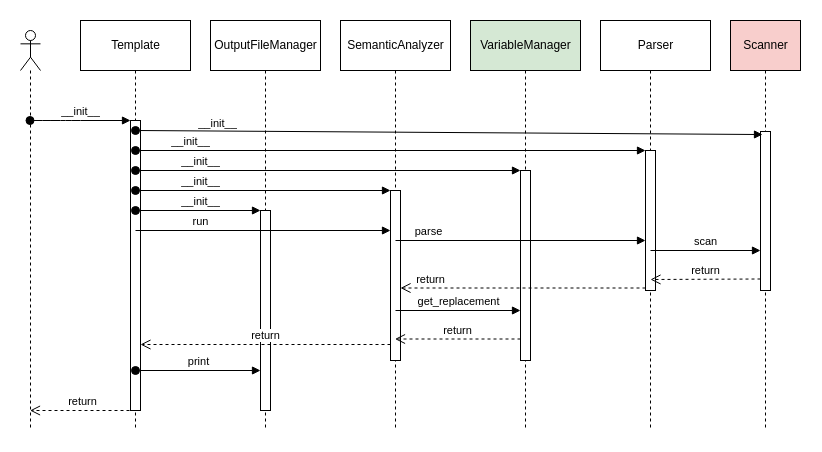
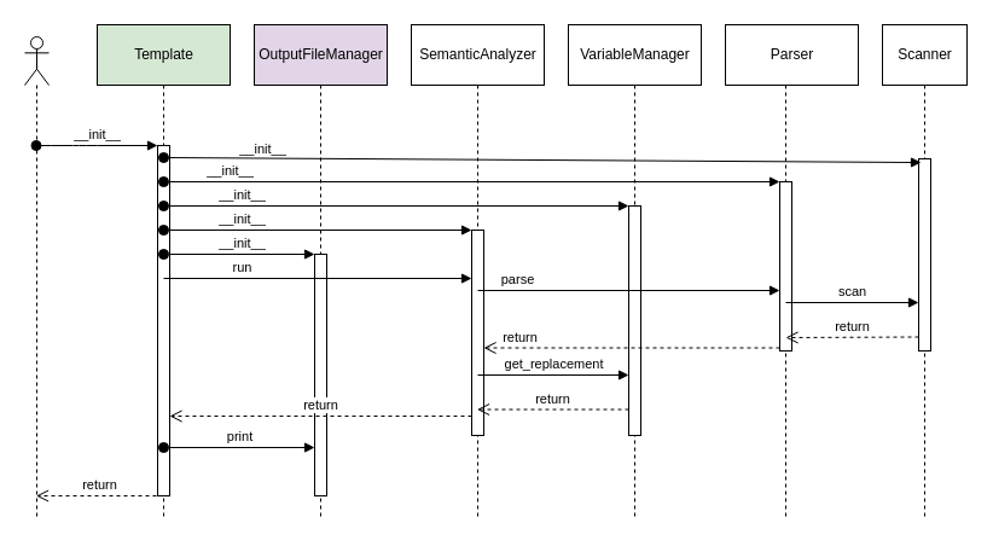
- <mxCell id="18" value="Template" style="html=1;" vertex="1" parent="1"><mxGeometry x="80" y="20" width="110" height="50" as="geometry" /></mxCell>
+ <mxCell id="18" value="Template" style="html=1;fillColor=#d5e8d4;" vertex="1" parent="1"><mxGeometry x="80" y="20" width="110" height="50" as="geometry" /></mxCell>
- <mxCell id="19" value="OutputFileManager" style="html=1;" vertex="1" parent="1"><mxGeometry x="210" y="20" width="110" height="50" as="geometry" /></mxCell>
+ <mxCell id="19" value="OutputFileManager" style="html=1;fillColor=#e1d5e7;" vertex="1" parent="1"><mxGeometry x="210" y="20" width="110" height="50" as="geometry" /></mxCell>
- <mxCell id="21" value="VariableManager" style="html=1;fillColor=#d5e8d4;" vertex="1" parent="1"><mxGeometry x="470" y="20" width="110" height="50" as="geometry" /></mxCell>
+ <mxCell id="21" value="VariableManager" style="html=1;" vertex="1" parent="1"><mxGeometry x="470" y="20" width="110" height="50" as="geometry" /></mxCell>
- <mxCell id="22" value="Scanner" style="html=1;fillColor=#f8cecc;" vertex="1" parent="1"><mxGeometry x="730" y="20" width="70" height="50" as="geometry" /></mxCell>
+ <mxCell id="22" value="Scanner" style="html=1;" vertex="1" parent="1"><mxGeometry x="730" y="20" width="70" height="50" as="geometry" /></mxCell>
